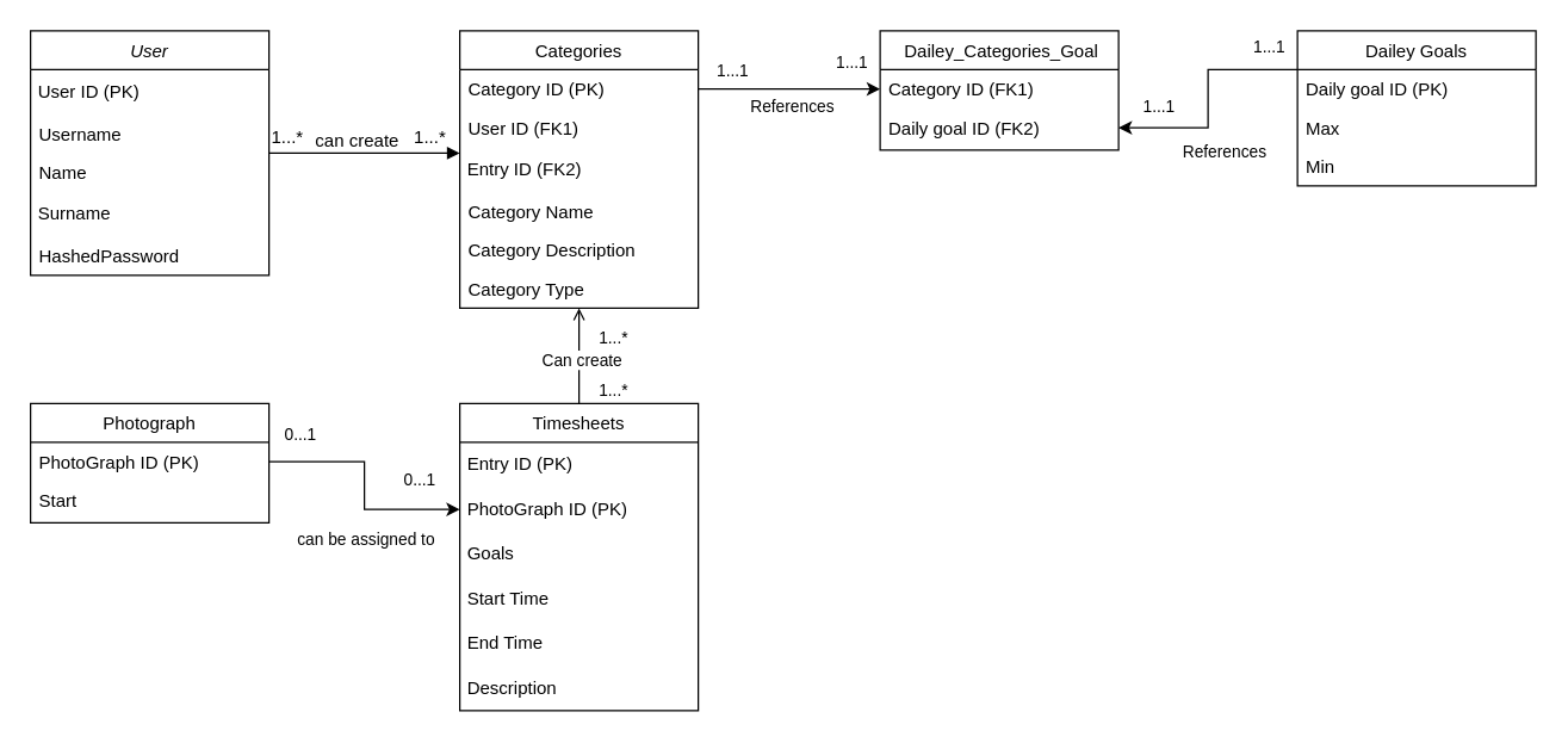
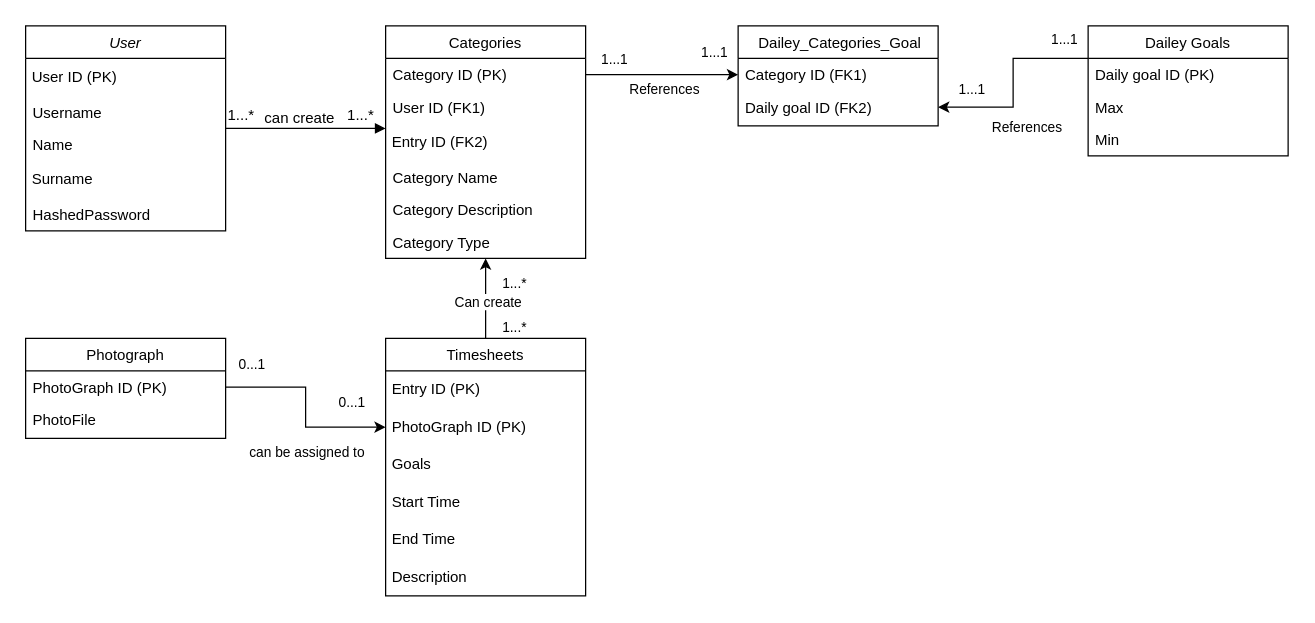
- <mxCell id="8" style="edgeStyle=orthogonalEdgeStyle;rounded=0;orthogonalLoop=1;jettySize=auto;html=1;exitX=0.5;exitY=0;exitDx=0;exitDy=0;entryX=0.5;entryY=1;entryDx=0;entryDy=0;endArrow=open;" parent="1" source="12" target="19" edge="1"><mxGeometry relative="1" as="geometry" /></mxCell>
+ <mxCell id="8" style="edgeStyle=orthogonalEdgeStyle;rounded=0;orthogonalLoop=1;jettySize=auto;html=1;exitX=0.5;exitY=0;exitDx=0;exitDy=0;entryX=0.5;entryY=1;entryDx=0;entryDy=0;" parent="1" source="12" target="19" edge="1"><mxGeometry relative="1" as="geometry" /></mxCell>
- <mxCell id="36" value="Start" style="text;align=left;verticalAlign=top;spacingLeft=4;spacingRight=4;overflow=hidden;rotatable=0;points=[[0,0.5],[1,0.5]];portConstraint=eastwest;rounded=0;shadow=0;html=0;" parent="34" vertex="1"><mxGeometry y="52" width="160" height="26" as="geometry" /></mxCell>
+ <mxCell id="36" value="PhotoFile" style="text;align=left;verticalAlign=top;spacingLeft=4;spacingRight=4;overflow=hidden;rotatable=0;points=[[0,0.5],[1,0.5]];portConstraint=eastwest;rounded=0;shadow=0;html=0;" parent="34" vertex="1"><mxGeometry y="52" width="160" height="26" as="geometry" /></mxCell>
